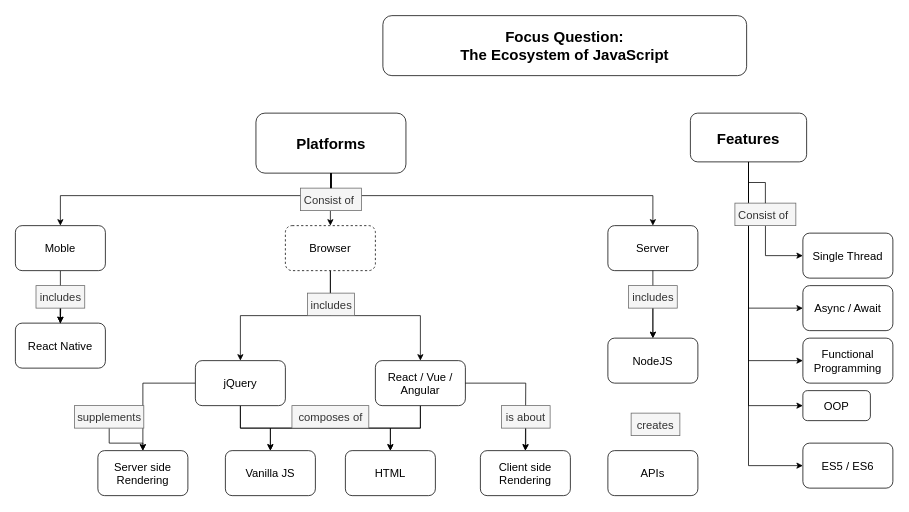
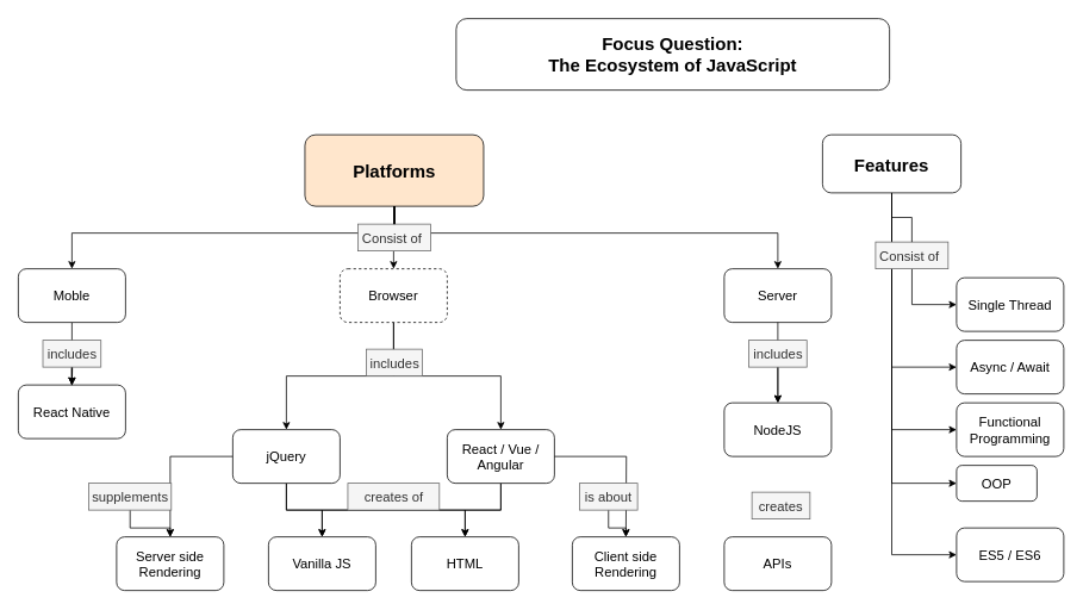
- <mxCell id="45" value="Platforms" style="rounded=1;whiteSpace=wrap;html=1;fontSize=20;fontStyle=1" parent="1" vertex="1"><mxGeometry x="340.75" y="150" width="200" height="80" as="geometry" /></mxCell>
+ <mxCell id="45" value="Platforms" style="rounded=1;whiteSpace=wrap;html=1;fontSize=20;fontStyle=1;fillColor=#ffe6cc;" parent="1" vertex="1"><mxGeometry x="340.75" y="150" width="200" height="80" as="geometry" /></mxCell>
- <mxCell id="34" value="composes of" style="text;html=1;align=center;verticalAlign=middle;whiteSpace=wrap;rounded=0;fillColor=#f5f5f5;strokeColor=#666666;fontColor=#333333;fontSize=15;" parent="1" vertex="1"><mxGeometry x="388.75" y="540" width="102.5" height="30" as="geometry" /></mxCell>
+ <mxCell id="34" value="creates of" style="text;html=1;align=center;verticalAlign=middle;whiteSpace=wrap;rounded=0;fillColor=#f5f5f5;strokeColor=#666666;fontColor=#333333;fontSize=15;" parent="1" vertex="1"><mxGeometry x="388.75" y="540" width="102.5" height="30" as="geometry" /></mxCell>
- <mxCell id="36" value="is about" style="text;html=1;align=center;verticalAlign=middle;whiteSpace=wrap;rounded=0;fillColor=#f5f5f5;strokeColor=#666666;fontColor=#333333;fontSize=15;" parent="1" vertex="1"><mxGeometry x="668" y="540" width="65" height="30" as="geometry" /></mxCell>
+ <mxCell id="36" value="is about" style="text;html=1;align=center;verticalAlign=middle;whiteSpace=wrap;rounded=0;fillColor=#f5f5f5;strokeColor=#666666;fontColor=#333333;fontSize=15;" parent="1" vertex="1"><mxGeometry x="648" y="540" width="65" height="30" as="geometry" /></mxCell>
